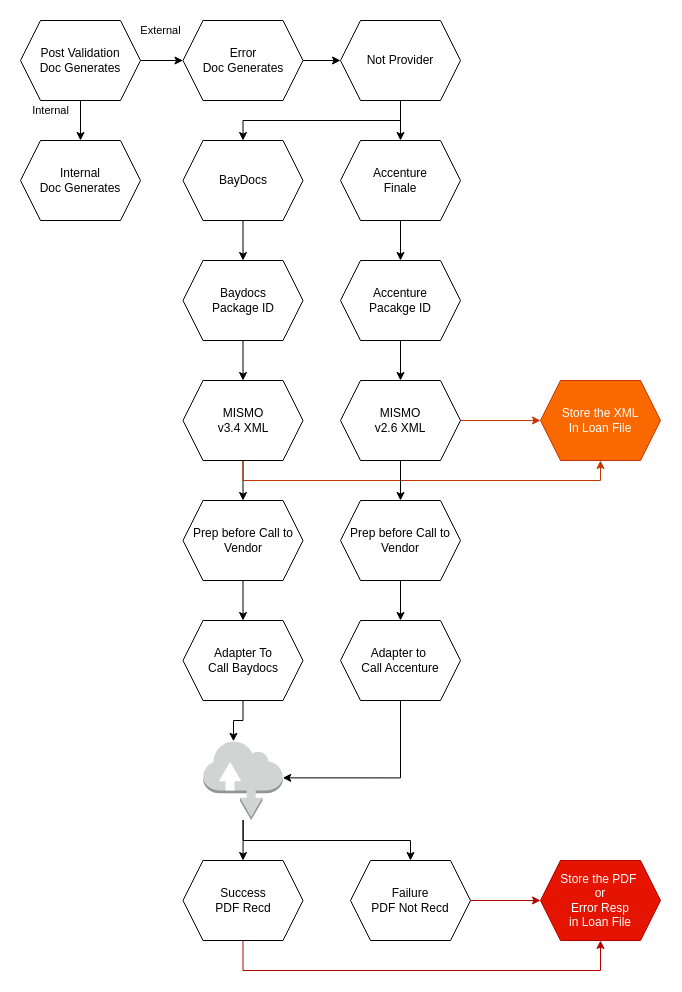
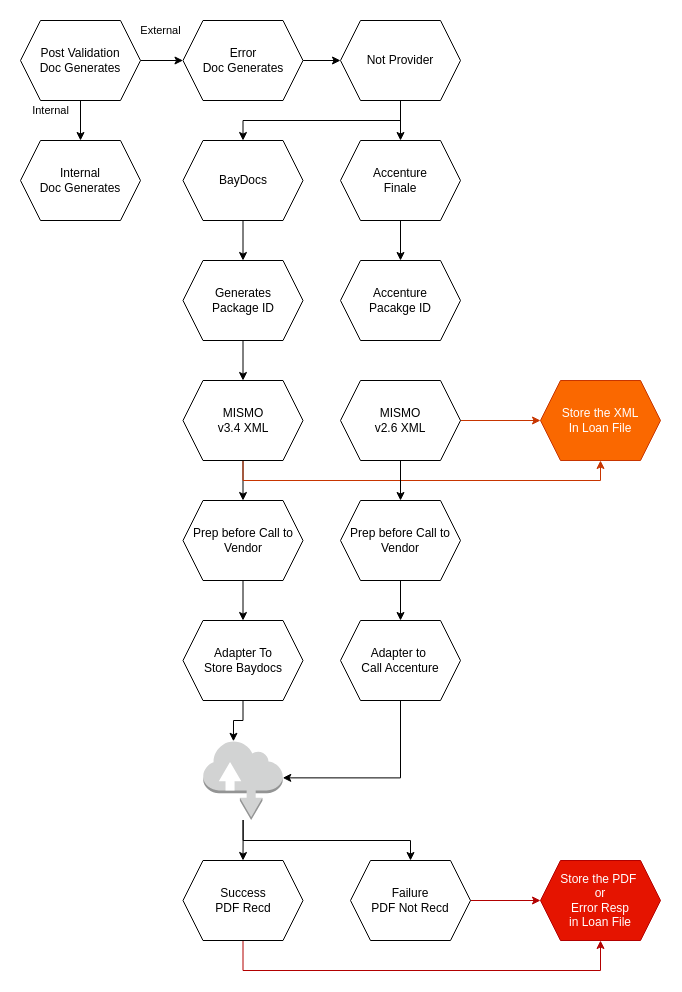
- <mxCell id="16" value="Baydocs&lt;br&gt;Package ID" style="shape=hexagon;perimeter=hexagonPerimeter2;whiteSpace=wrap;html=1;fixedSize=1;" vertex="1" parent="1"><mxGeometry x="182.5" y="260" width="120" height="80" as="geometry" /></mxCell>
+ <mxCell id="16" value="Generates&lt;br&gt;Package ID" style="shape=hexagon;perimeter=hexagonPerimeter2;whiteSpace=wrap;html=1;fixedSize=1;" vertex="1" parent="1"><mxGeometry x="182.5" y="260" width="120" height="80" as="geometry" /></mxCell>
- <mxCell id="17" value="" style="edgeStyle=orthogonalEdgeStyle;rounded=0;orthogonalLoop=1;jettySize=auto;html=1;" edge="1" parent="1" source="18" target="24"><mxGeometry relative="1" as="geometry" /></mxCell>
- <mxCell id="30" value="Adapter To&lt;br&gt;Call Baydocs" style="shape=hexagon;perimeter=hexagonPerimeter2;whiteSpace=wrap;html=1;fixedSize=1;" vertex="1" parent="1"><mxGeometry x="182.5" y="620" width="120" height="80" as="geometry" /></mxCell>
+ <mxCell id="30" value="Adapter To&lt;br&gt;Store Baydocs" style="shape=hexagon;perimeter=hexagonPerimeter2;whiteSpace=wrap;html=1;fixedSize=1;" vertex="1" parent="1"><mxGeometry x="182.5" y="620" width="120" height="80" as="geometry" /></mxCell>
